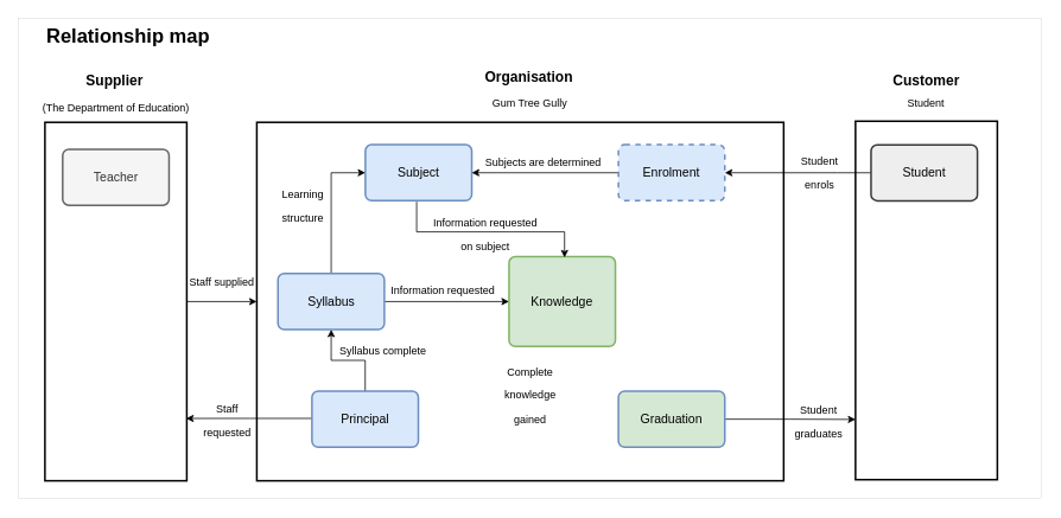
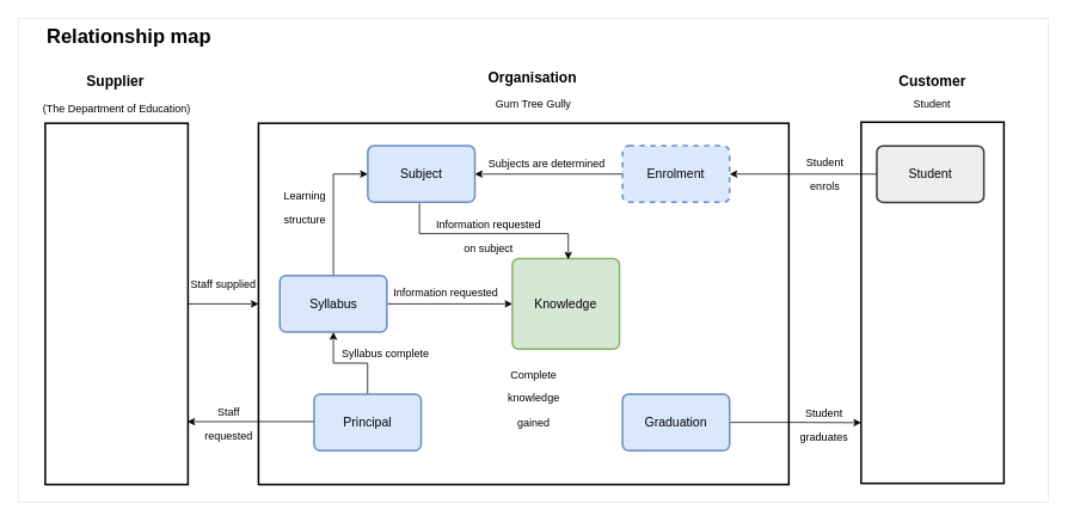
- <mxCell id="5" value="&lt;font style=&quot;font-size: 14px&quot;&gt;Teacher&lt;/font&gt;" style="rounded=1;whiteSpace=wrap;html=1;absoluteArcSize=1;arcSize=14;strokeWidth=2;fillColor=#f5f5f5;fontColor=#333333;strokeColor=#666666;" parent="1" vertex="1"><mxGeometry x="69.92" y="167.024" width="119.521" height="63.003" as="geometry" /></mxCell>
- <mxCell id="14" value="&lt;font style=&quot;font-size: 14px&quot;&gt;Graduation&lt;/font&gt;" style="rounded=1;whiteSpace=wrap;html=1;absoluteArcSize=1;arcSize=14;strokeWidth=2;fillColor=#d5e8d4;strokeColor=#6c8ebf;" parent="1" vertex="1"><mxGeometry x="694.277" y="439.196" width="119.521" height="63.003" as="geometry" /></mxCell>
+ <mxCell id="14" value="&lt;font style=&quot;font-size: 14px&quot;&gt;Graduation&lt;/font&gt;" style="rounded=1;whiteSpace=wrap;html=1;absoluteArcSize=1;arcSize=14;strokeWidth=2;fillColor=#dae8fc;strokeColor=#6c8ebf;" parent="1" vertex="1"><mxGeometry x="694.277" y="439.196" width="119.521" height="63.003" as="geometry" /></mxCell>
